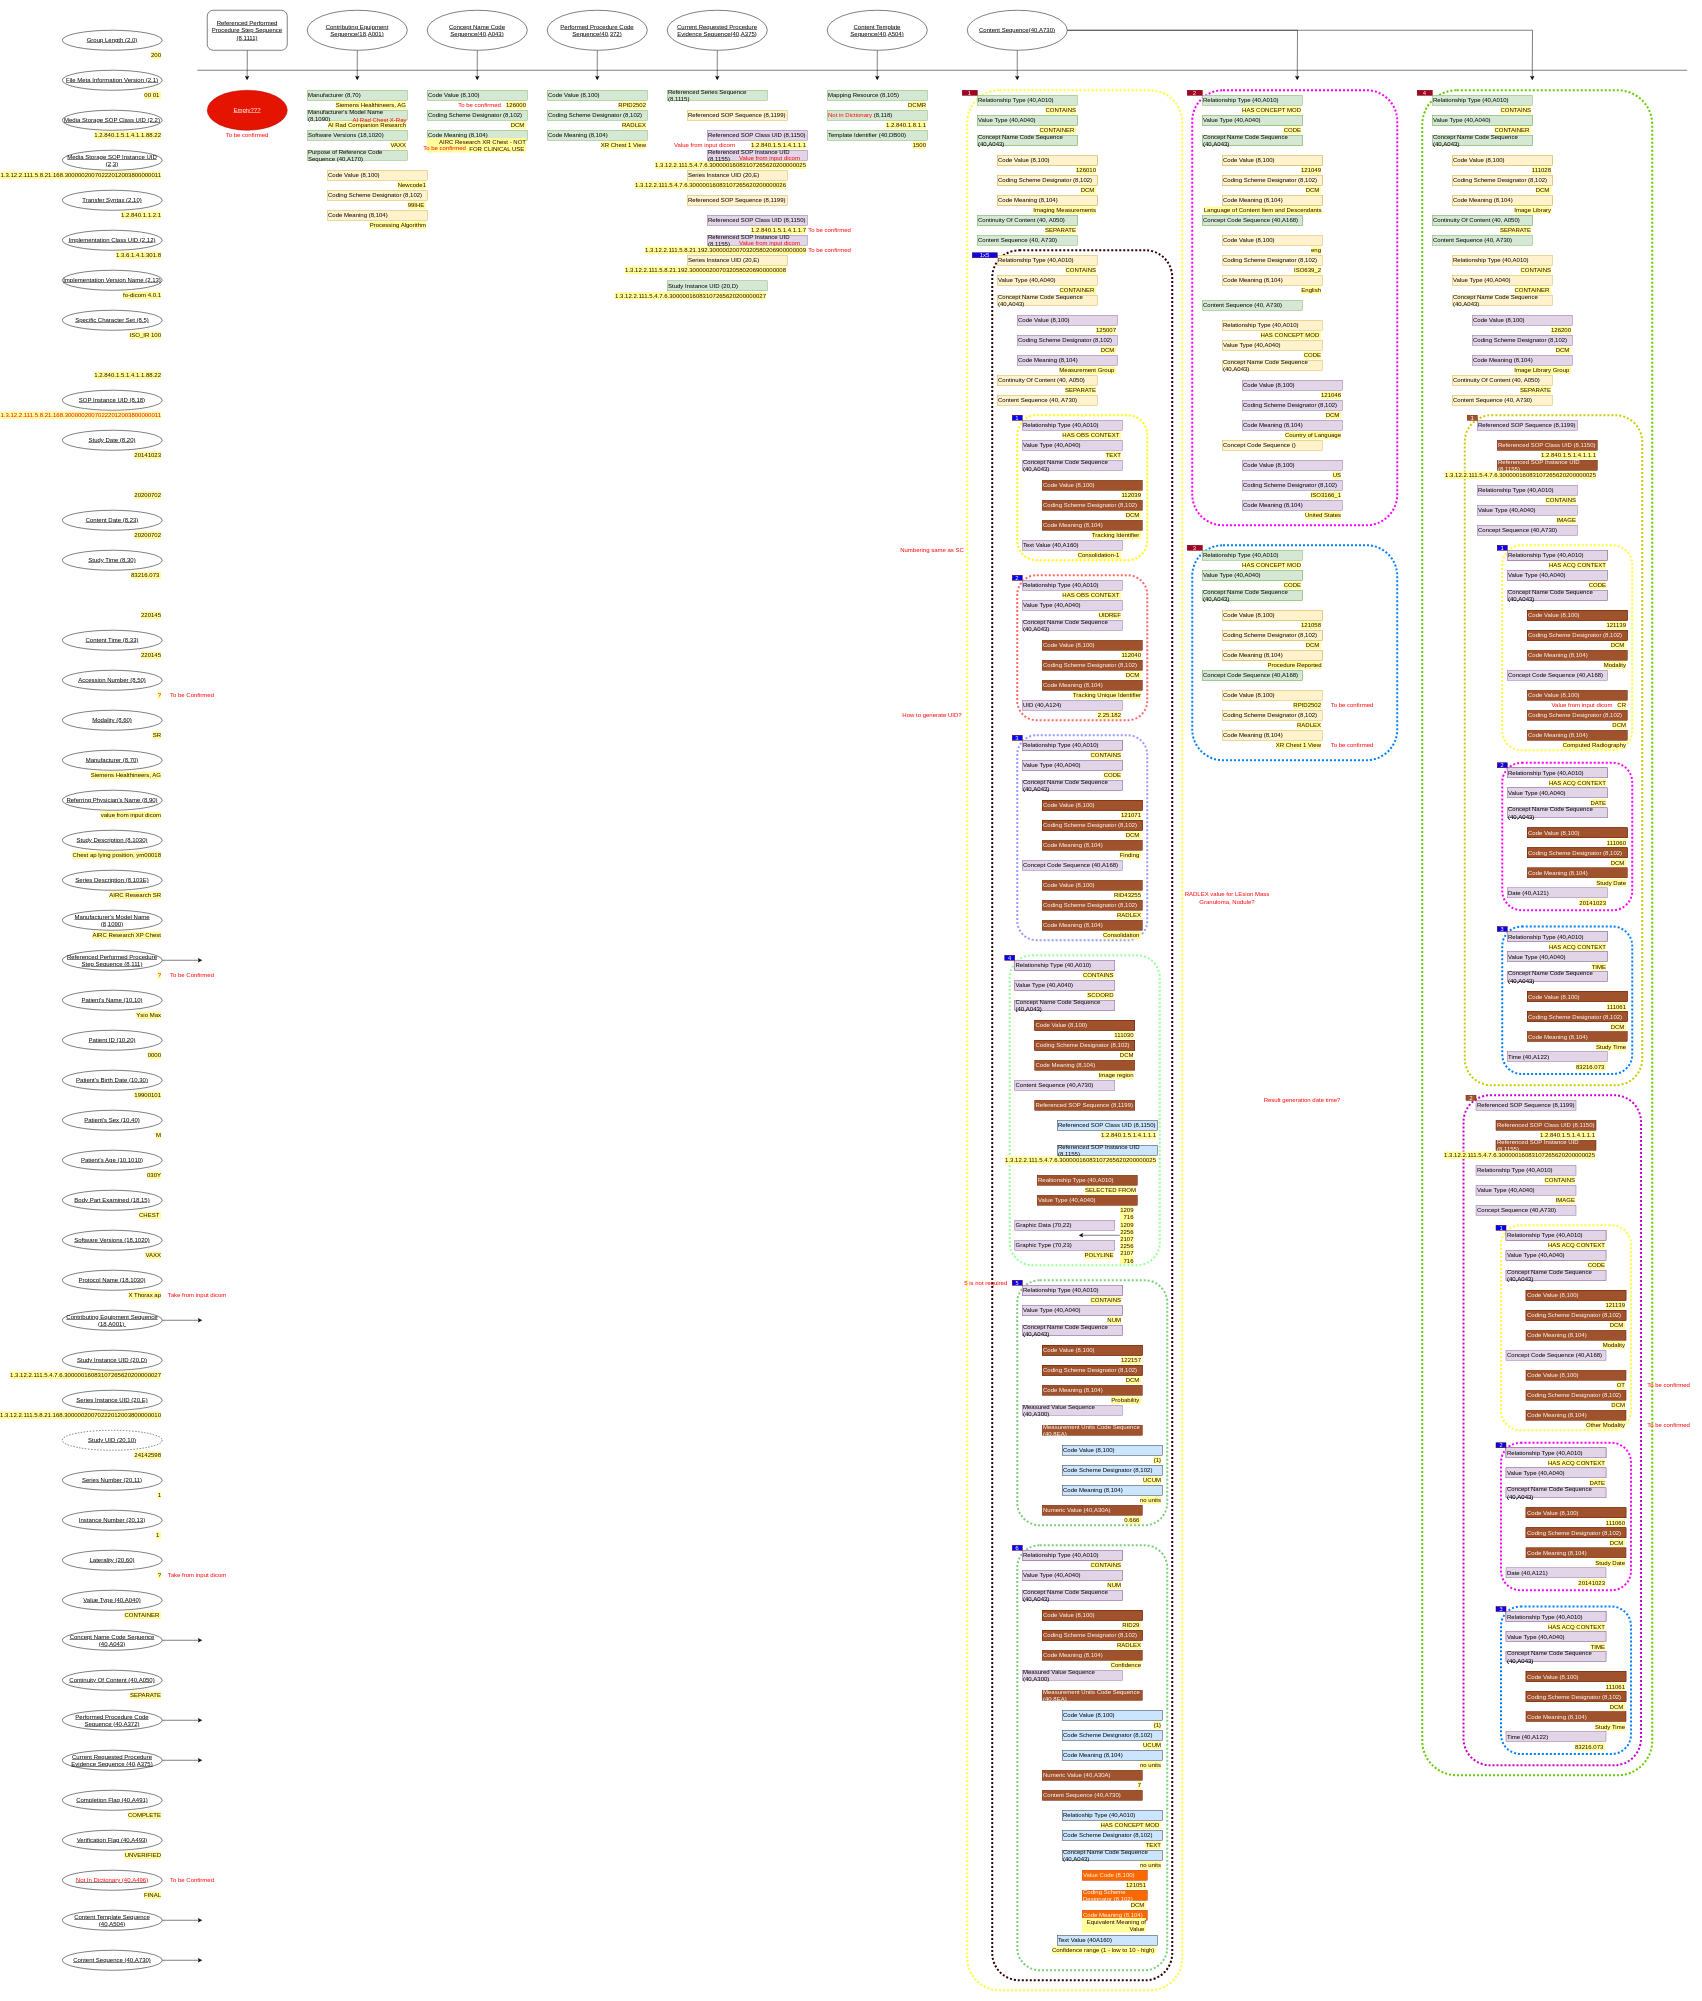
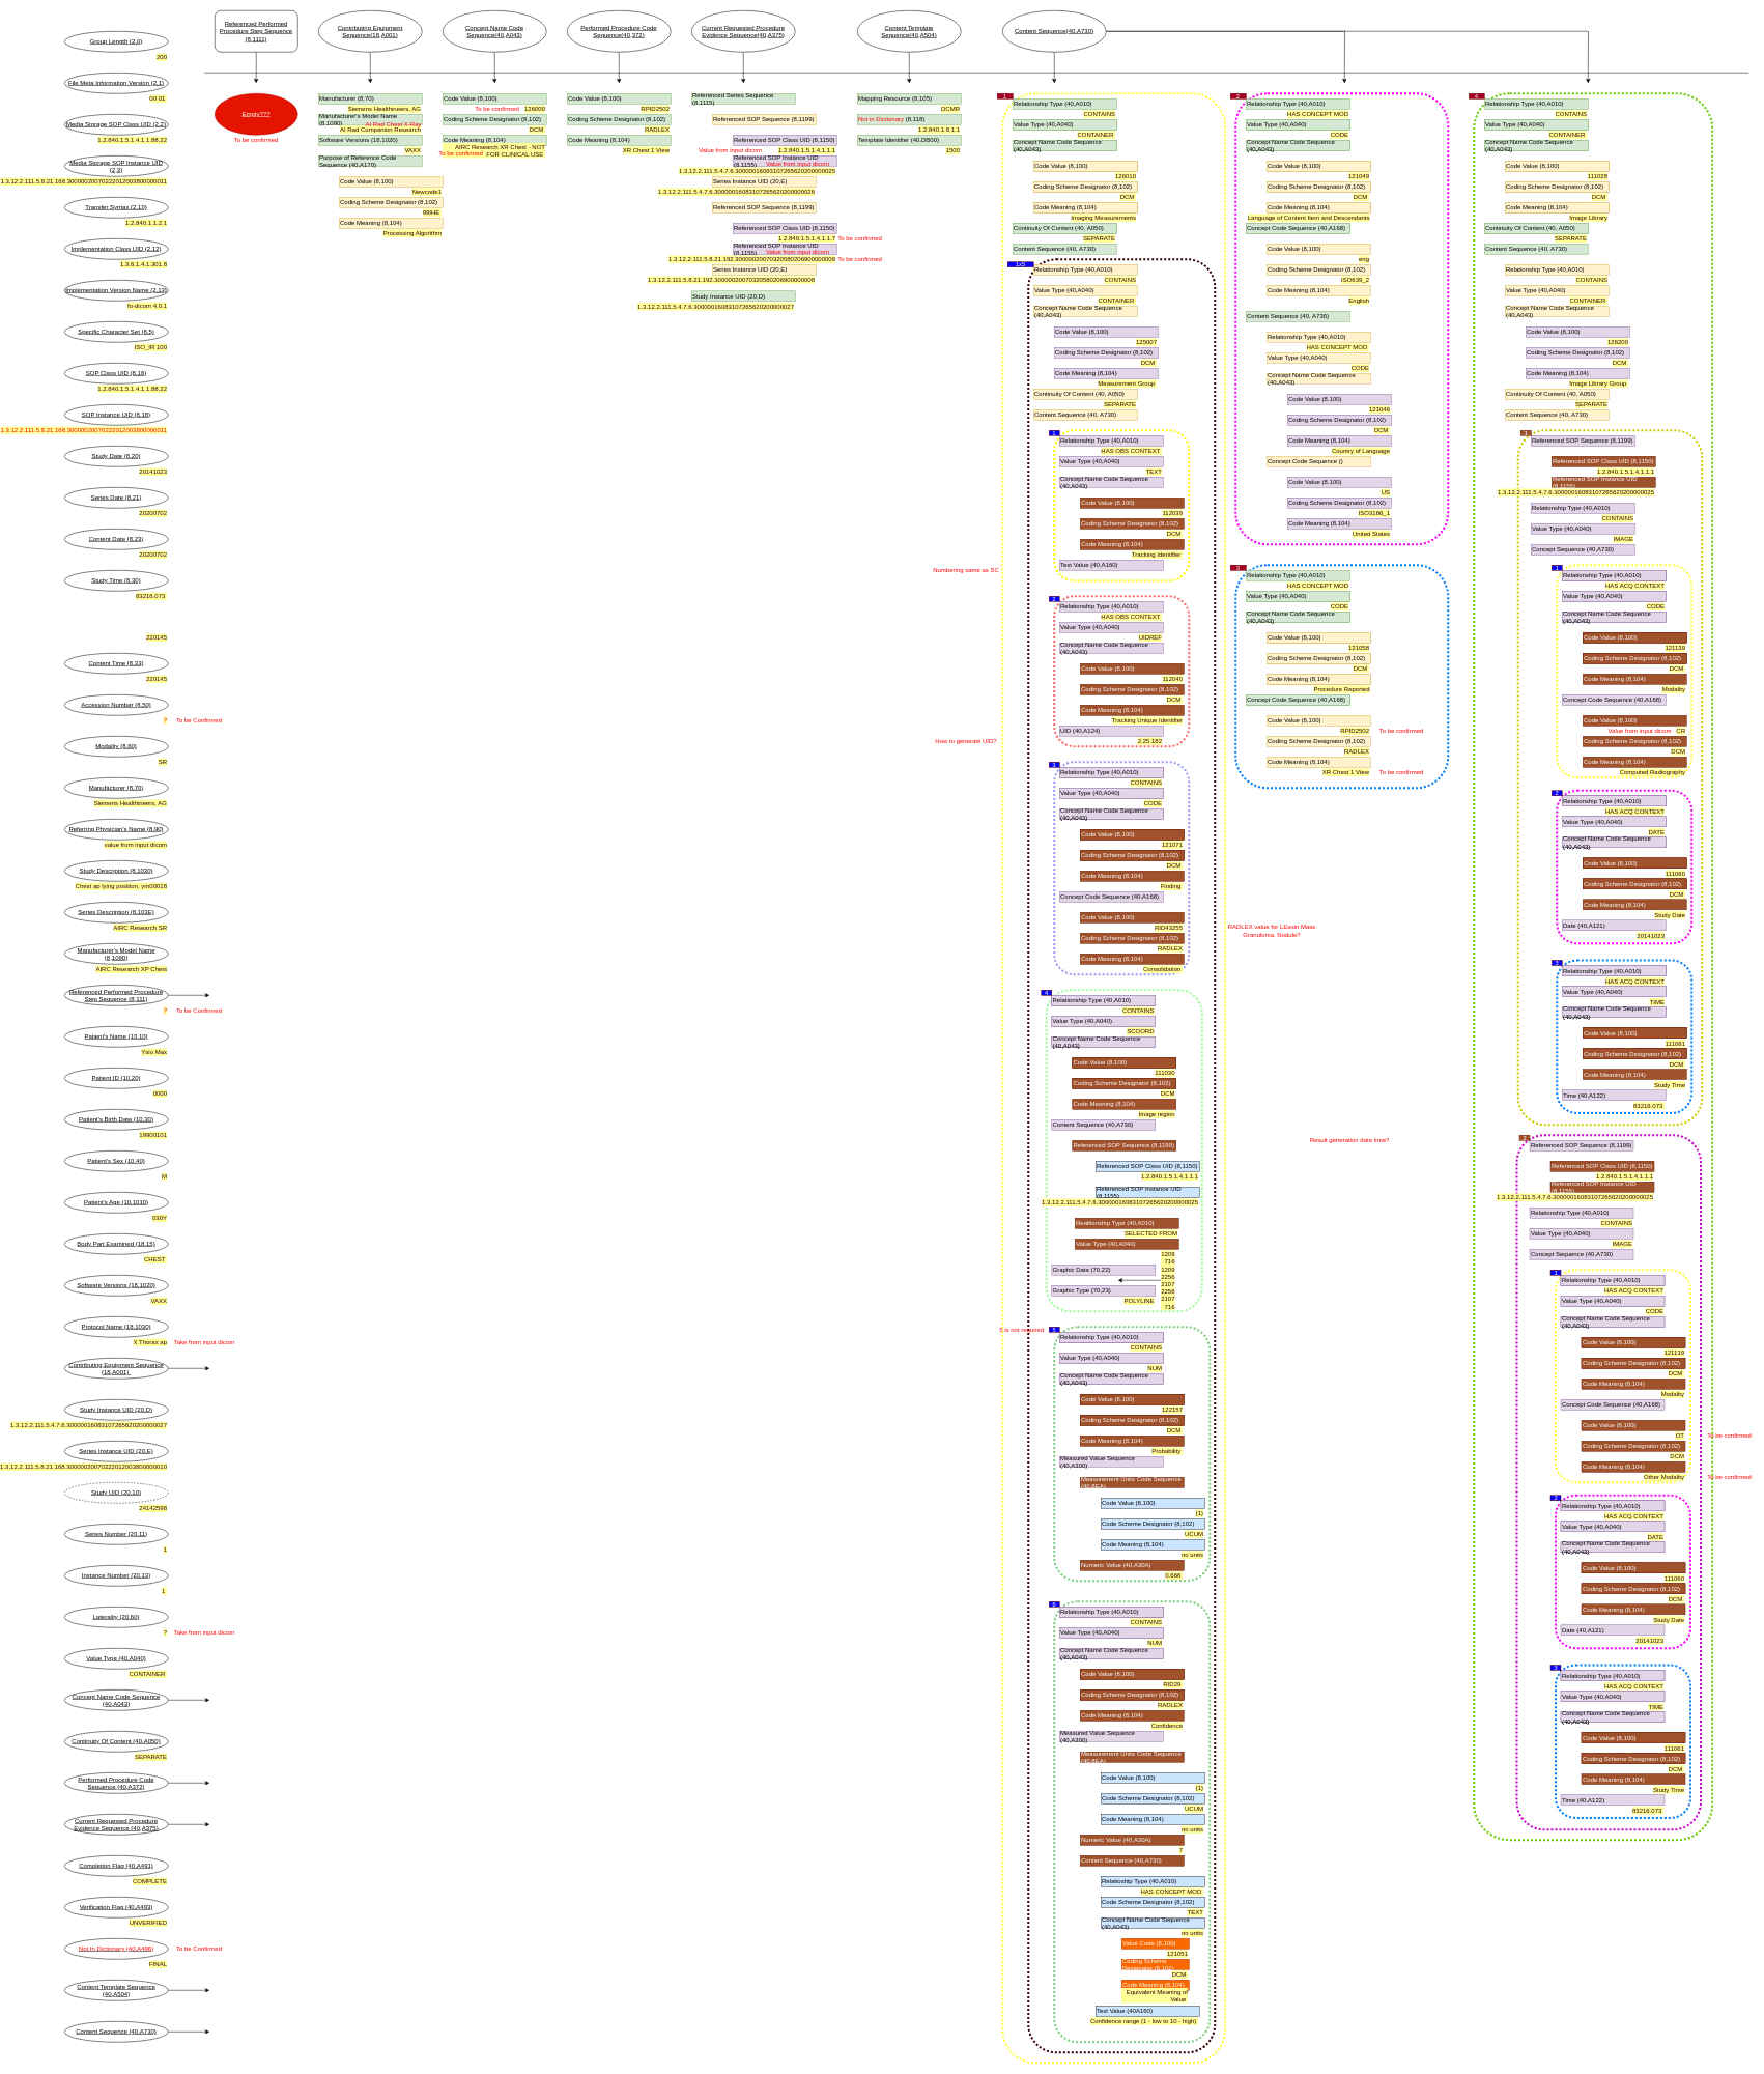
+ <mxCell id="257" value="SOP Class UID (8,16)" style="ellipse;whiteSpace=wrap;html=1;align=center;fontStyle=4;" parent="1" vertex="1"><mxGeometry x="20" y="700" width="200" height="40" as="geometry" /></mxCell>
+ <mxCell id="181" value="Series Date (8,21)" style="ellipse;whiteSpace=wrap;html=1;align=center;fontStyle=4;" parent="1" vertex="1"><mxGeometry x="20" y="940" width="200" height="40" as="geometry" /></mxCell>
- <mxCell id="156" value="Consolidation-1&amp;nbsp;" style="text;html=1;strokeColor=none;fillColor=none;align=right;verticalAlign=middle;whiteSpace=wrap;rounded=0;shadow=0;glass=1;dashed=1;dashPattern=1 1;labelBackgroundColor=#FFFF99;fontColor=#330000;" parent="1" vertex="1"><mxGeometry x="1940" y="1100" width="200" height="20" as="geometry" /></mxCell>
